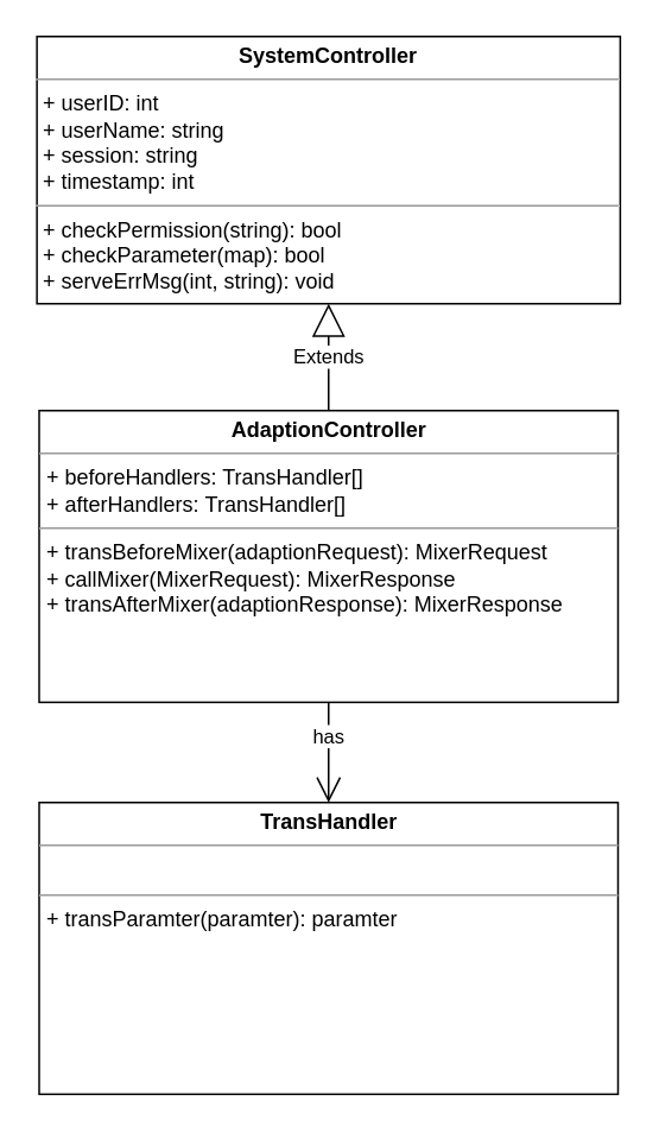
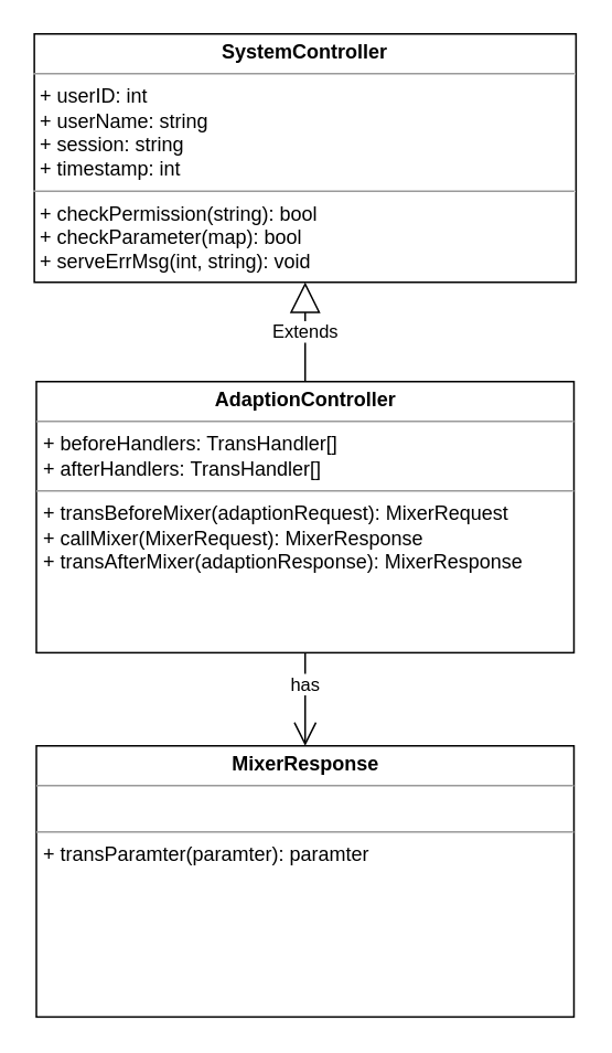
- <mxCell id="5" value="&lt;p style=&quot;margin: 0px ; margin-top: 4px ; text-align: center&quot;&gt;&lt;b&gt;TransHandler&lt;/b&gt;&lt;/p&gt;&lt;hr size=&quot;1&quot;&gt;&lt;p style=&quot;margin: 0px ; margin-left: 4px&quot;&gt;&lt;br&gt;&lt;/p&gt;&lt;hr size=&quot;1&quot;&gt;&lt;p style=&quot;margin: 0px 0px 0px 4px&quot;&gt;+ transParamter(paramter): paramter&lt;/p&gt;" style="verticalAlign=top;align=left;overflow=fill;fontSize=12;fontFamily=Helvetica;html=1;" parent="1" vertex="1"><mxGeometry x="21.5" y="450" width="325" height="163.75" as="geometry" /></mxCell>
+ <mxCell id="5" value="&lt;p style=&quot;margin: 0px ; margin-top: 4px ; text-align: center&quot;&gt;&lt;b&gt;MixerResponse&lt;/b&gt;&lt;/p&gt;&lt;hr size=&quot;1&quot;&gt;&lt;p style=&quot;margin: 0px ; margin-left: 4px&quot;&gt;&lt;br&gt;&lt;/p&gt;&lt;hr size=&quot;1&quot;&gt;&lt;p style=&quot;margin: 0px 0px 0px 4px&quot;&gt;+ transParamter(paramter): paramter&lt;/p&gt;" style="verticalAlign=top;align=left;overflow=fill;fontSize=12;fontFamily=Helvetica;html=1;" parent="1" vertex="1"><mxGeometry x="21.5" y="450" width="325" height="163.75" as="geometry" /></mxCell>
